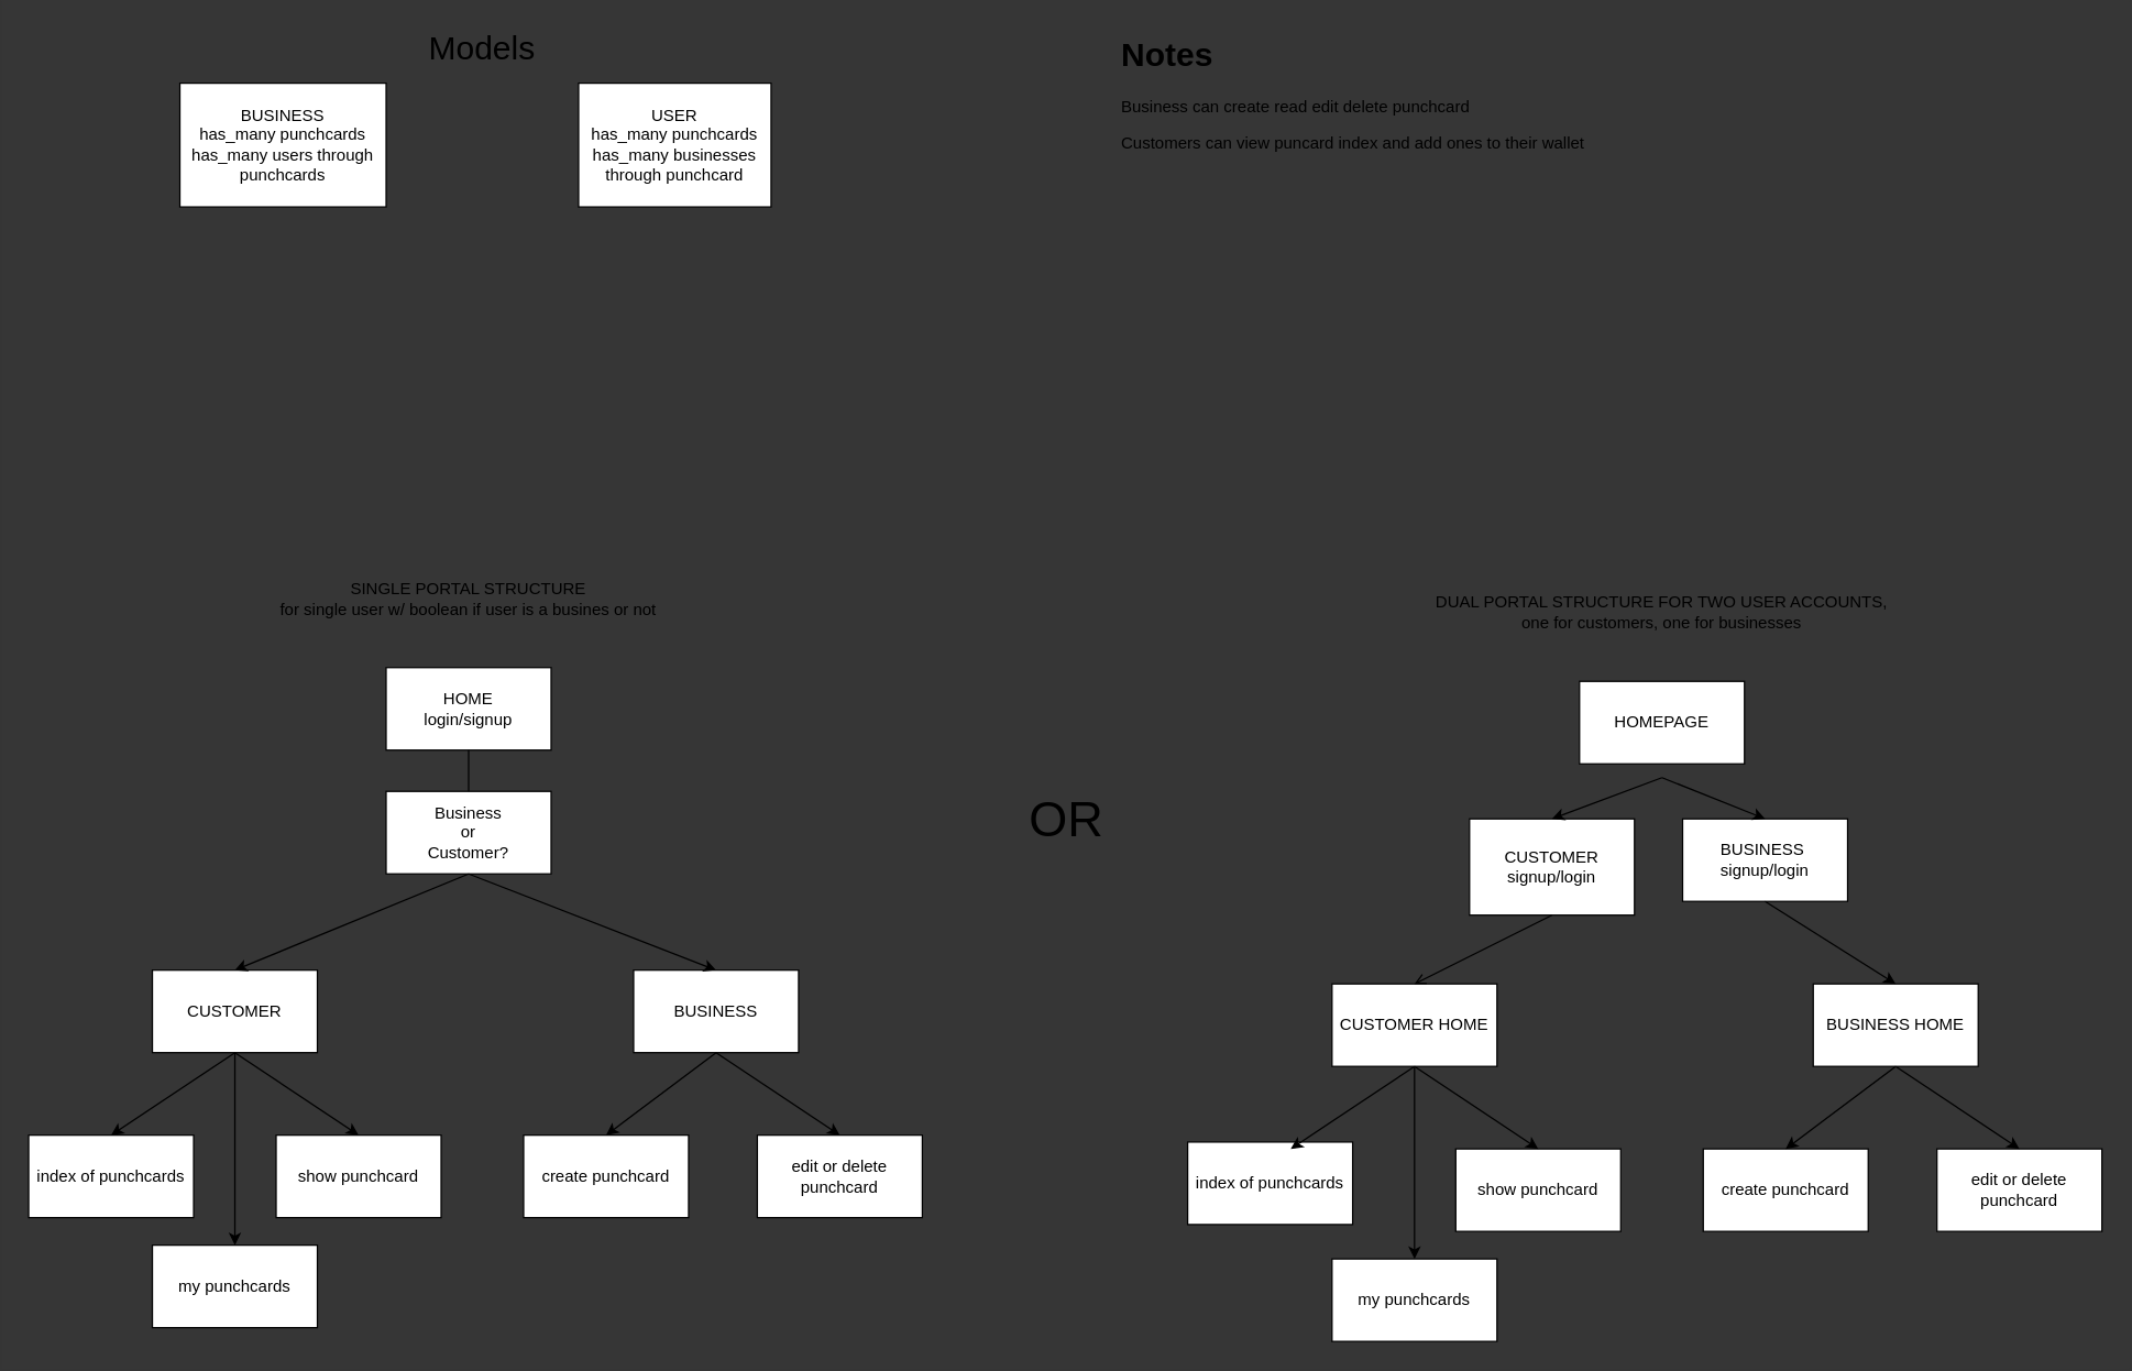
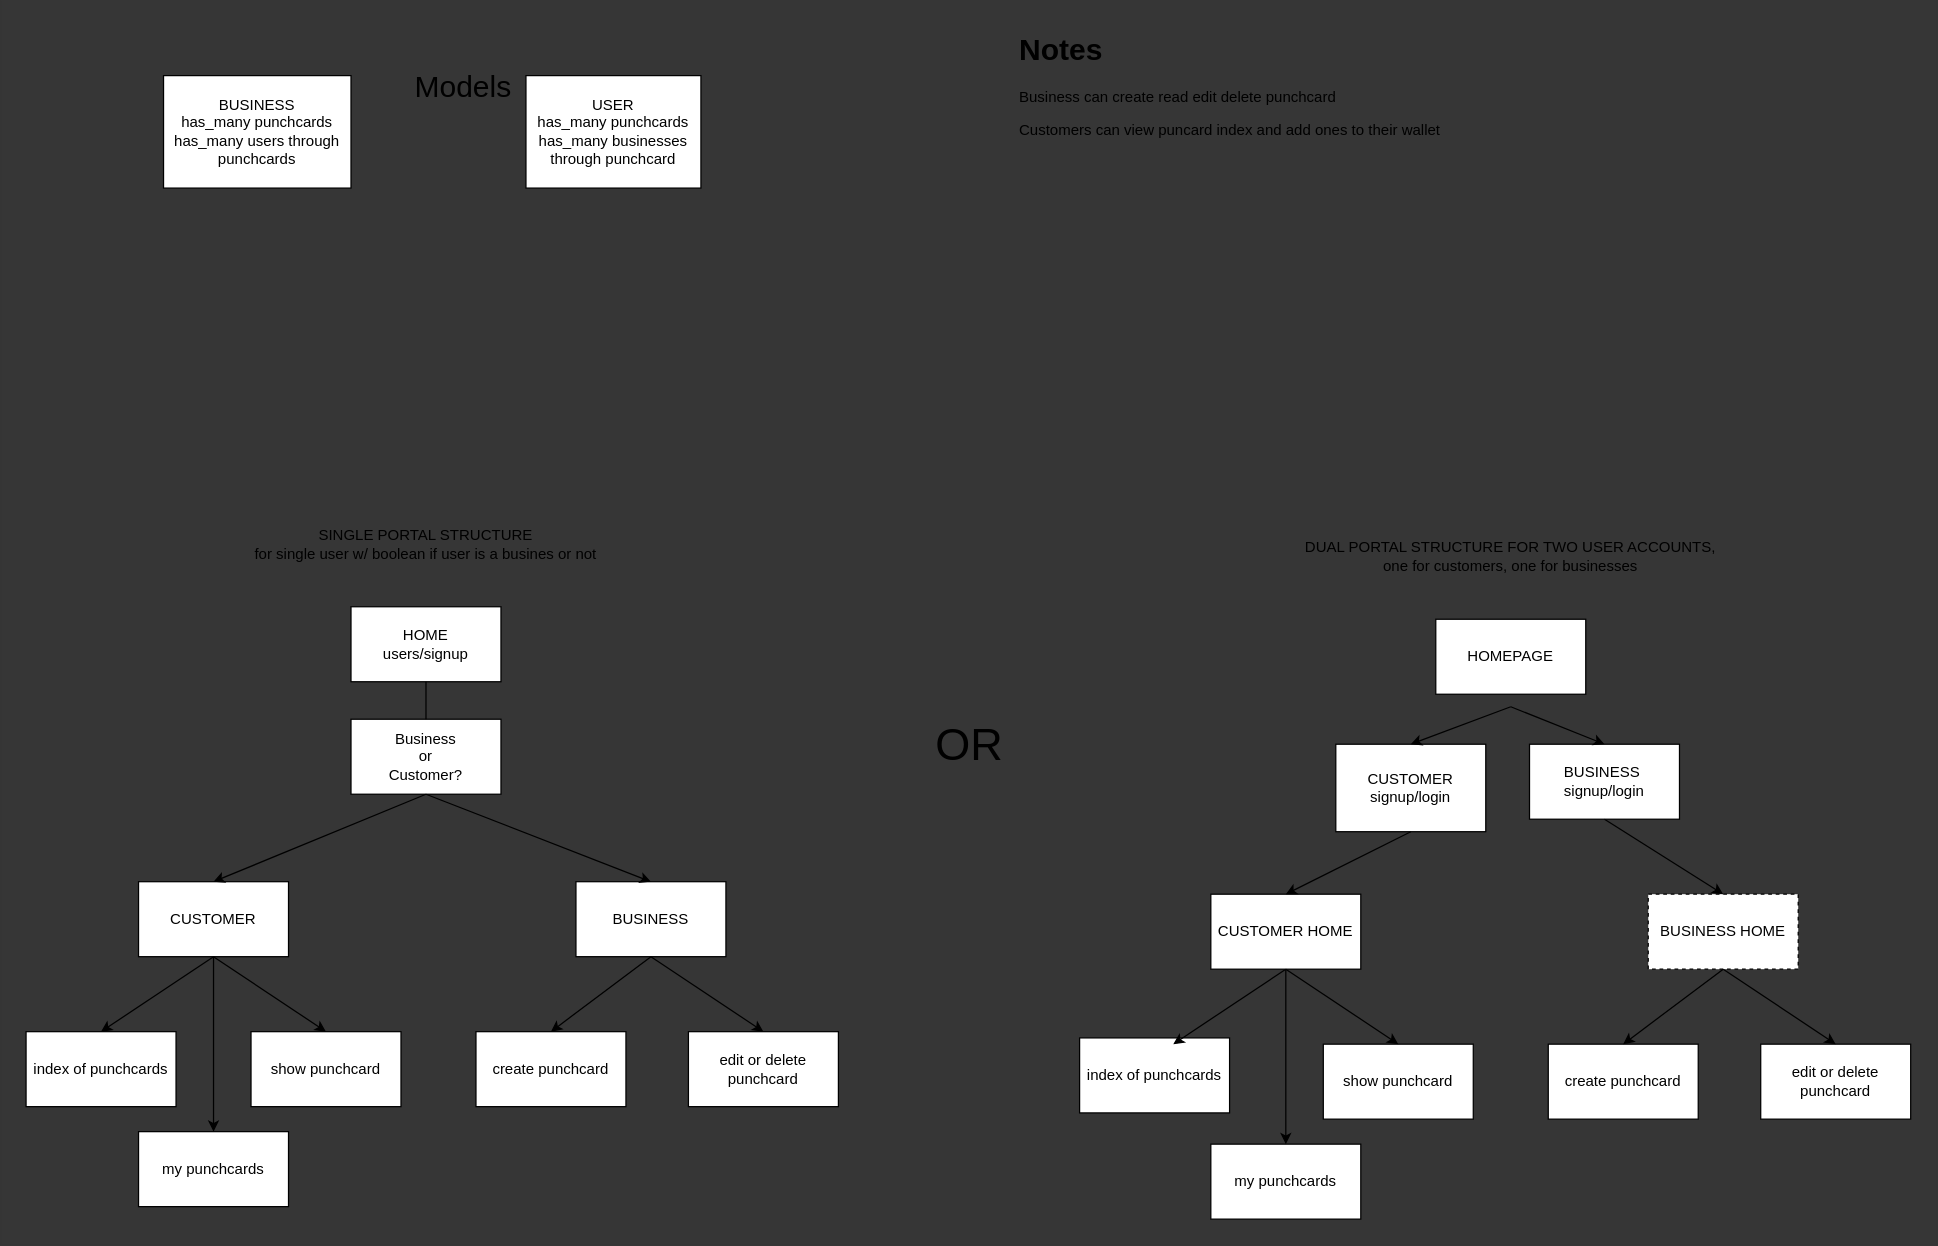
- <mxCell id="12" value="&lt;font style=&quot;font-size: 24px;&quot;&gt;Models&lt;/font&gt;" style="text;html=1;strokeColor=none;fillColor=none;align=center;verticalAlign=middle;whiteSpace=wrap;rounded=0;" parent="1" vertex="1"><mxGeometry x="320" y="20" width="60" height="30" as="geometry" /></mxCell>
+ <mxCell id="12" value="&lt;font style=&quot;font-size: 24px;&quot;&gt;Models&lt;/font&gt;" style="text;html=1;strokeColor=none;fillColor=none;align=center;verticalAlign=middle;whiteSpace=wrap;rounded=0;" parent="1" vertex="1"><mxGeometry x="340" y="55" width="60" height="30" as="geometry" /></mxCell>
- <mxCell id="4" value="HOME&lt;br&gt;login/signup" style="rounded=0;whiteSpace=wrap;html=1;" parent="1" vertex="1"><mxGeometry x="280" y="485" width="120" height="60" as="geometry" /></mxCell>
+ <mxCell id="4" value="HOME&lt;br&gt;users/signup" style="rounded=0;whiteSpace=wrap;html=1;" parent="1" vertex="1"><mxGeometry x="280" y="485" width="120" height="60" as="geometry" /></mxCell>
- <mxCell id="38" value="" style="endArrow=open;html=1;fontSize=36;entryX=0.5;entryY=0;entryDx=0;entryDy=0;exitX=0.5;exitY=1;exitDx=0;exitDy=0;" parent="1" source="35" target="23" edge="1"><mxGeometry width="50" height="50" relative="1" as="geometry"><mxPoint x="1168" y="695" as="sourcePoint" /><mxPoint x="1218" y="645" as="targetPoint" /></mxGeometry></mxCell>
+ <mxCell id="38" value="" style="endArrow=classic;html=1;fontSize=36;entryX=0.5;entryY=0;entryDx=0;entryDy=0;exitX=0.5;exitY=1;exitDx=0;exitDy=0;" parent="1" source="35" target="23" edge="1"><mxGeometry width="50" height="50" relative="1" as="geometry"><mxPoint x="1168" y="695" as="sourcePoint" /><mxPoint x="1218" y="645" as="targetPoint" /></mxGeometry></mxCell>
- <mxCell id="24" value="BUSINESS HOME" style="rounded=0;whiteSpace=wrap;html=1;" parent="1" vertex="1"><mxGeometry x="1318" y="715" width="120" height="60" as="geometry" /></mxCell>
+ <mxCell id="24" value="BUSINESS HOME" style="rounded=0;whiteSpace=wrap;html=1;dashed=1;" parent="1" vertex="1"><mxGeometry x="1318" y="715" width="120" height="60" as="geometry" /></mxCell>
